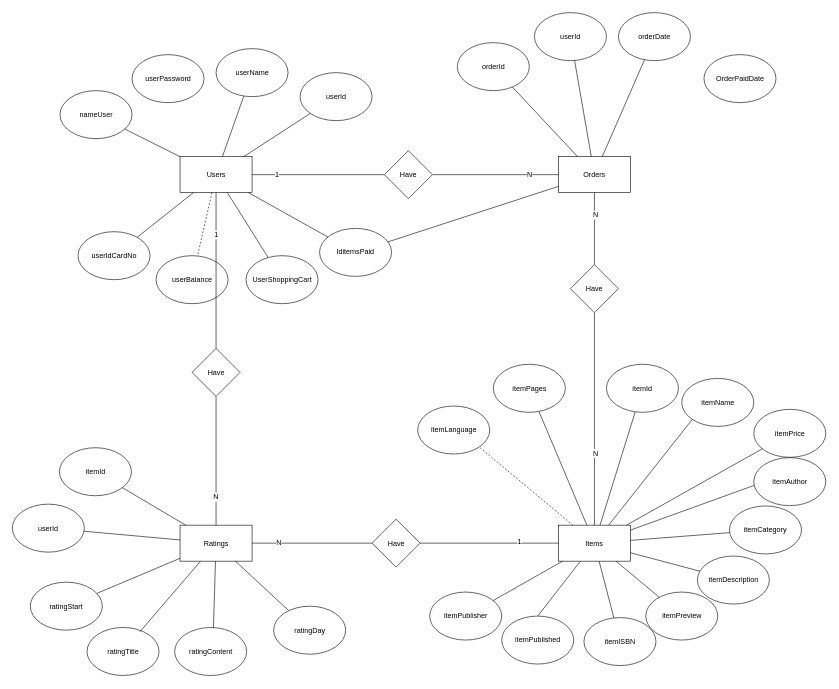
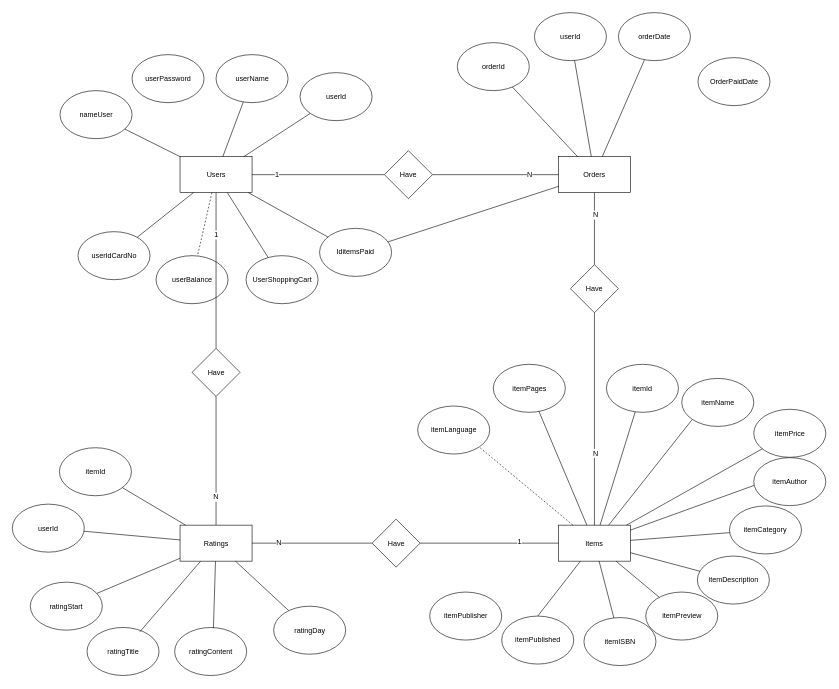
- <mxCell id="16" value="userName" style="ellipse;whiteSpace=wrap;html=1;" parent="1" vertex="1"><mxGeometry x="359.5" y="80.5" width="120" height="80" as="geometry" /></mxCell>
+ <mxCell id="16" value="userName" style="ellipse;whiteSpace=wrap;html=1;" parent="1" vertex="1"><mxGeometry x="359.5" y="90.5" width="120" height="80" as="geometry" /></mxCell>
- <mxCell id="47" value="OrderPaidDate" style="ellipse;whiteSpace=wrap;html=1;" parent="1" vertex="1"><mxGeometry x="1172.5" y="90.5" width="120" height="80" as="geometry" /></mxCell>
+ <mxCell id="47" value="OrderPaidDate" style="ellipse;whiteSpace=wrap;html=1;" parent="1" vertex="1"><mxGeometry x="1162.5" y="95.5" width="120" height="80" as="geometry" /></mxCell>
- <mxCell id="30" value="" style="endArrow=none;html=1;" parent="1" source="3" target="2" edge="1"><mxGeometry width="50" height="50" relative="1" as="geometry"><mxPoint x="-191" y="757.5" as="sourcePoint" /><mxPoint x="-141" y="707.5" as="targetPoint" /></mxGeometry></mxCell>
